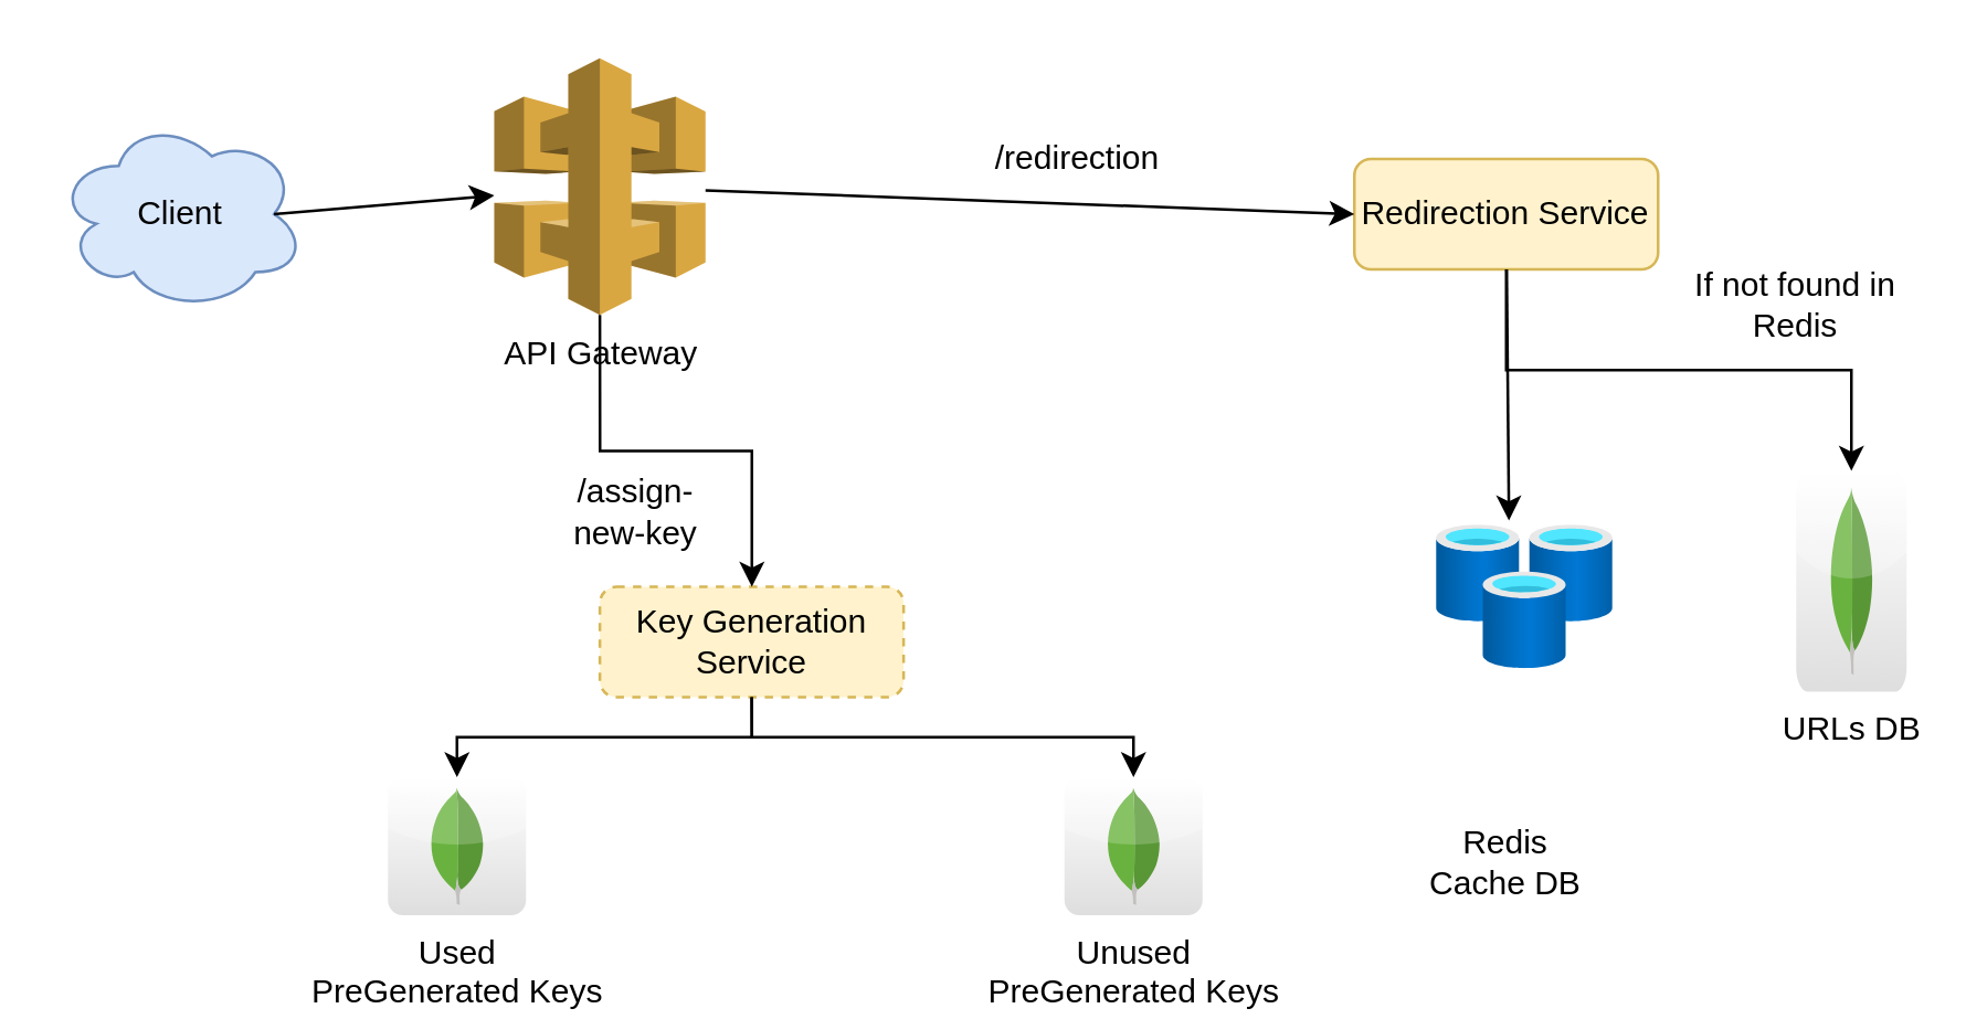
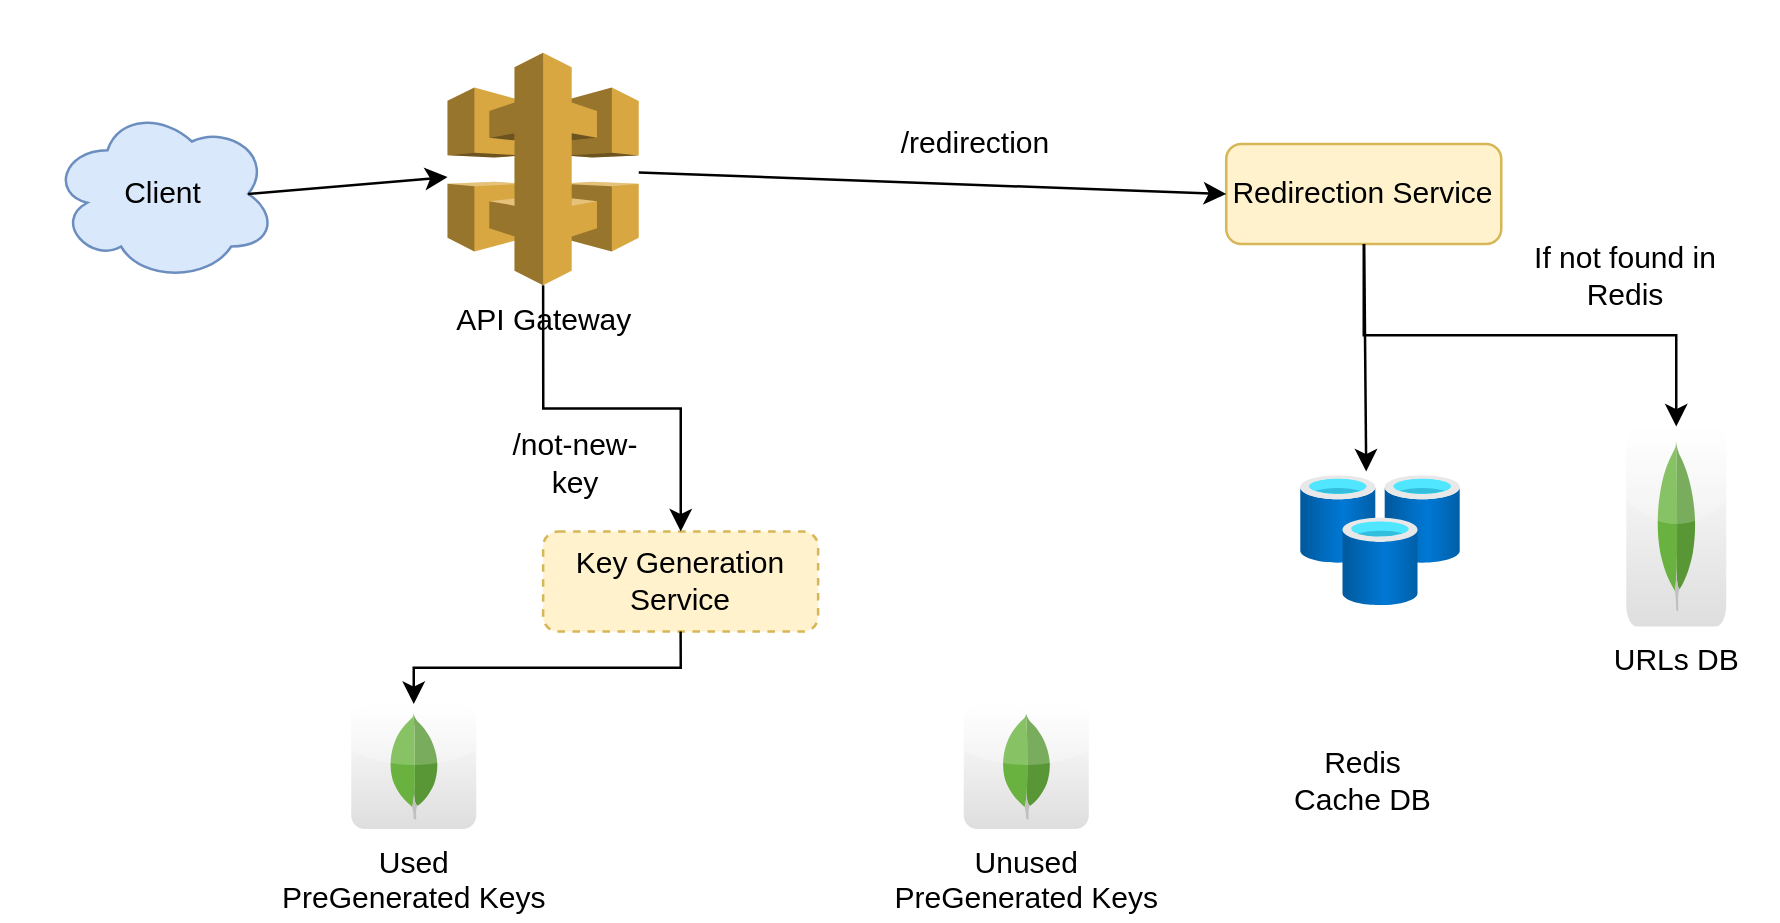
- <mxCell id="9" value="/assign-new-key" style="text;html=1;strokeColor=none;fillColor=none;align=center;verticalAlign=middle;whiteSpace=wrap;rounded=0;" vertex="1" parent="1"><mxGeometry x="200" y="170" width="60" height="30" as="geometry" /></mxCell>
+ <mxCell id="9" value="/not-new-key" style="text;html=1;strokeColor=none;fillColor=none;align=center;verticalAlign=middle;whiteSpace=wrap;rounded=0;" vertex="1" parent="1"><mxGeometry x="200" y="170" width="60" height="30" as="geometry" /></mxCell>
- <mxCell id="12" value="" style="endArrow=classic;html=1;rounded=0;exitX=0.5;exitY=1;exitDx=0;exitDy=0;edgeStyle=orthogonalEdgeStyle;" edge="1" parent="1" source="4" target="11"><mxGeometry width="50" height="50" relative="1" as="geometry"><mxPoint x="390" y="250" as="sourcePoint" /><mxPoint x="350" y="286.923" as="targetPoint" /></mxGeometry></mxCell>
